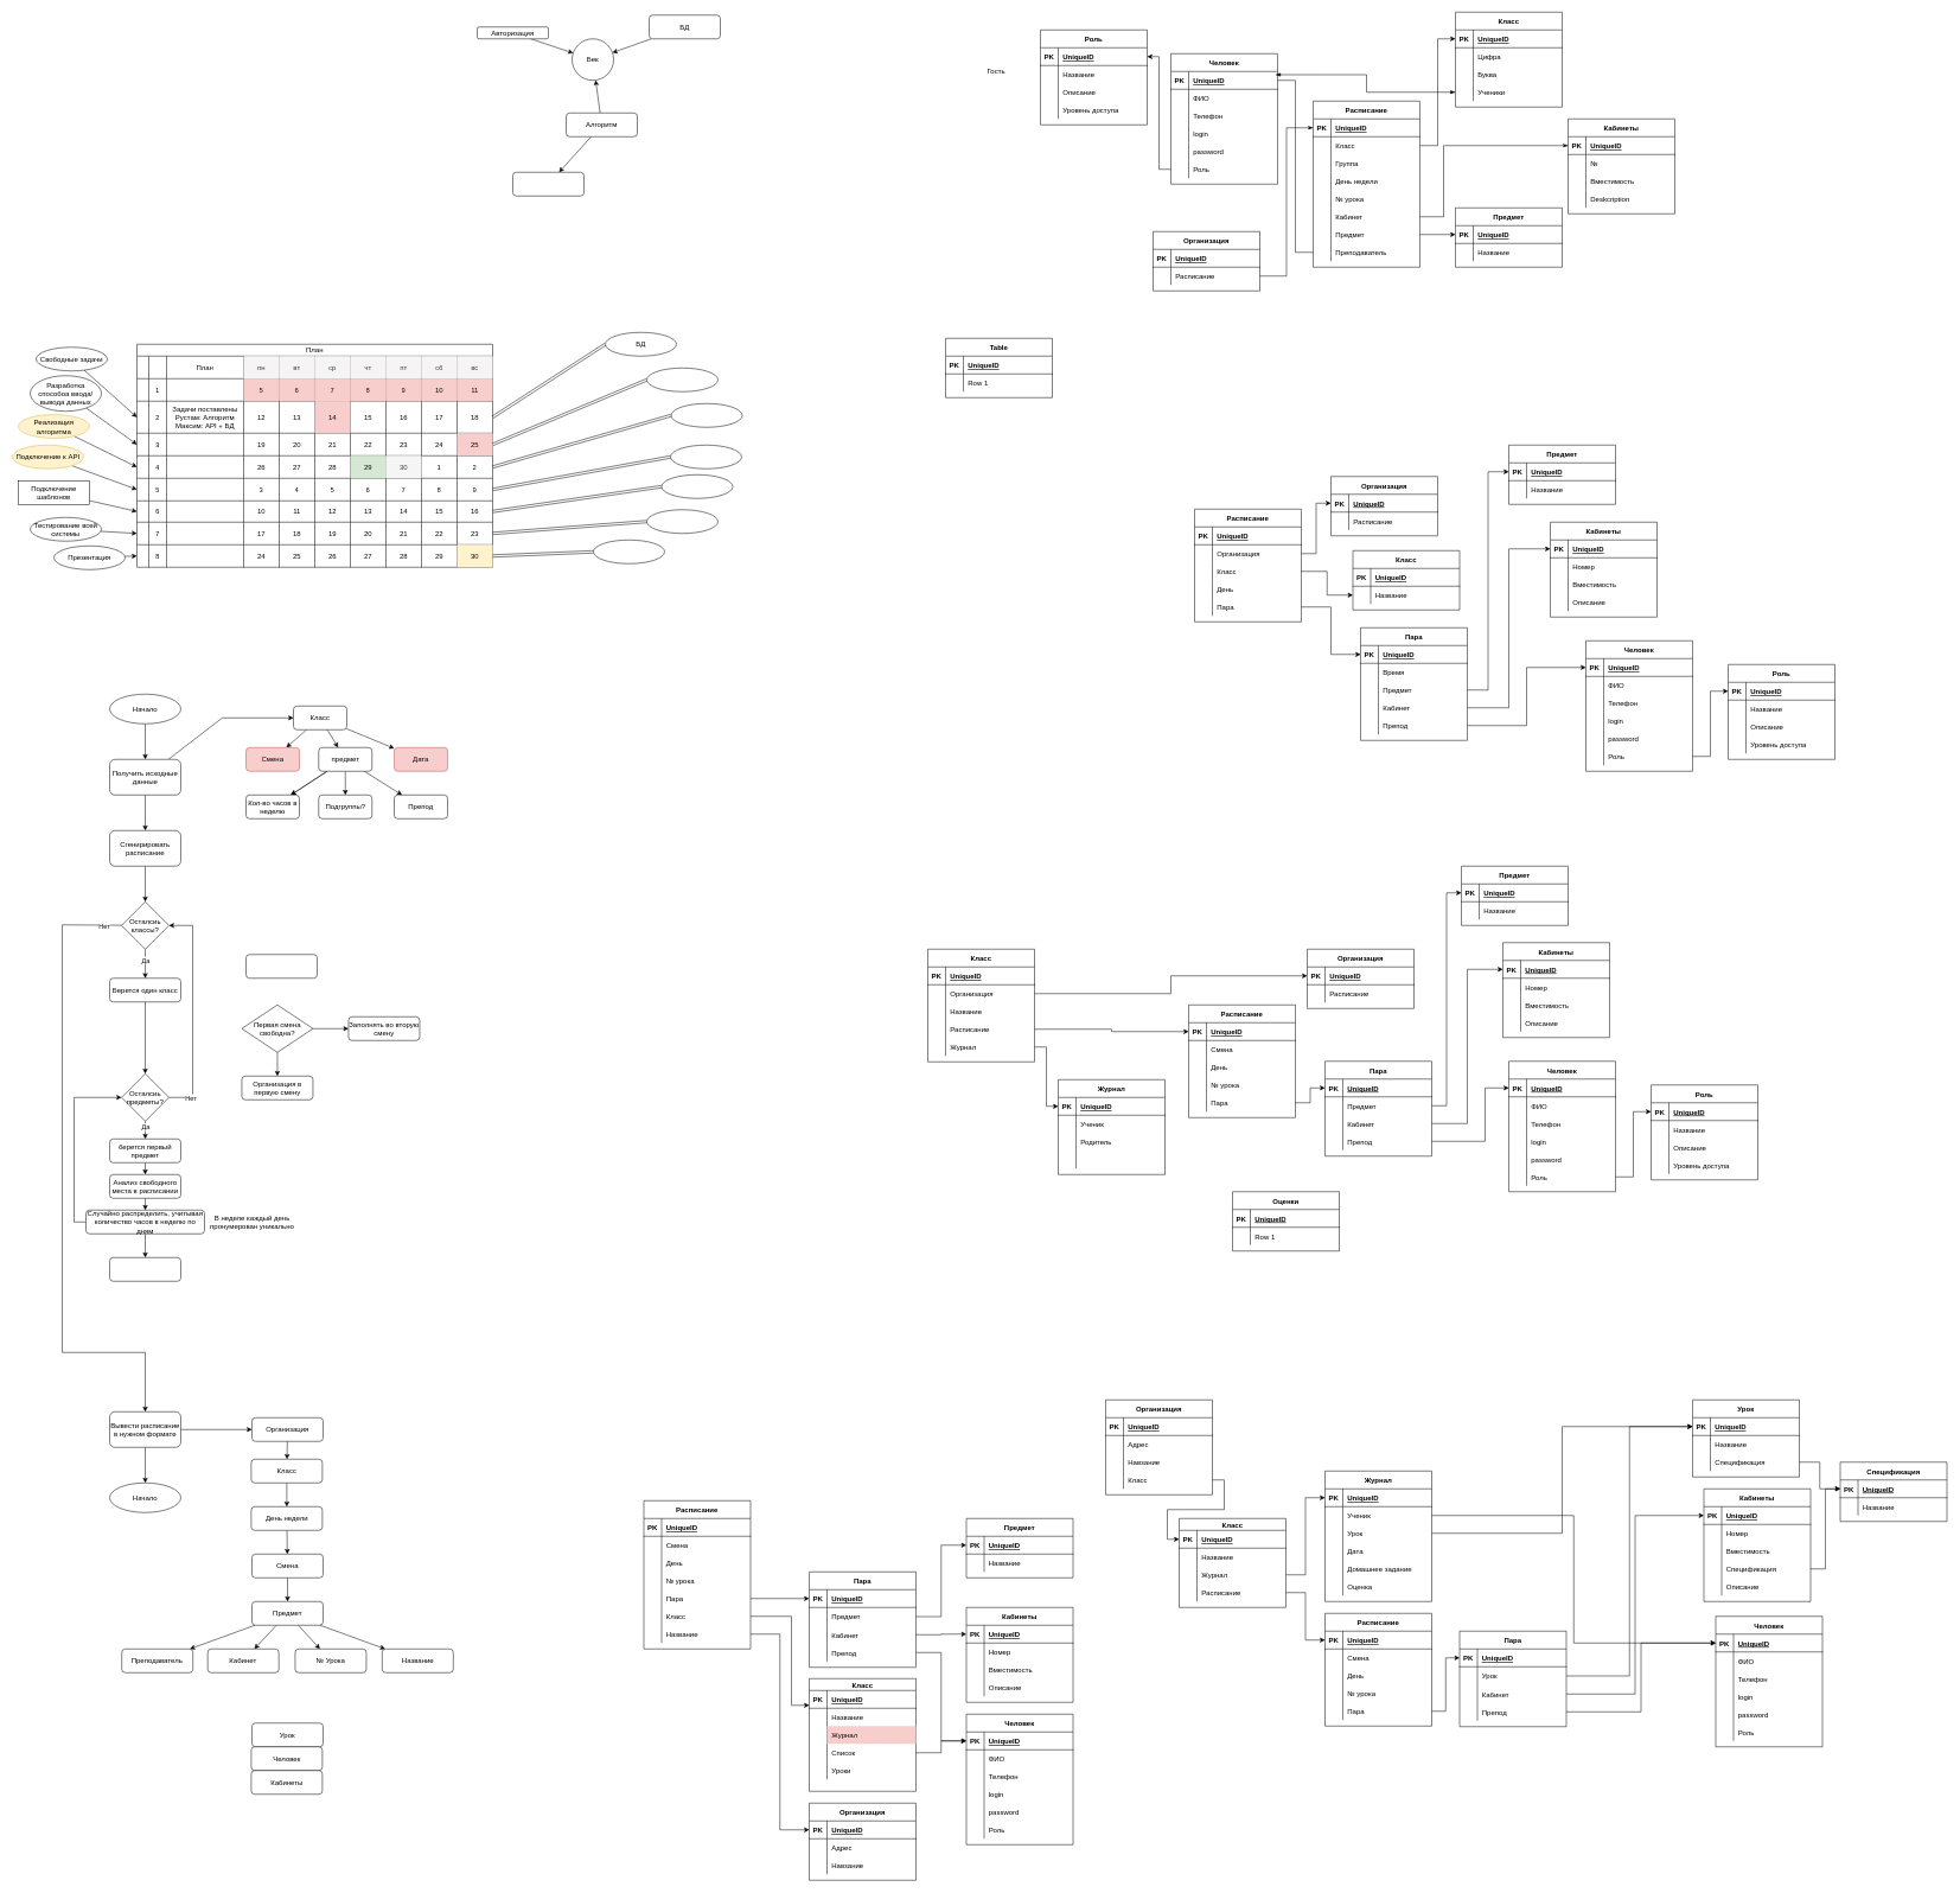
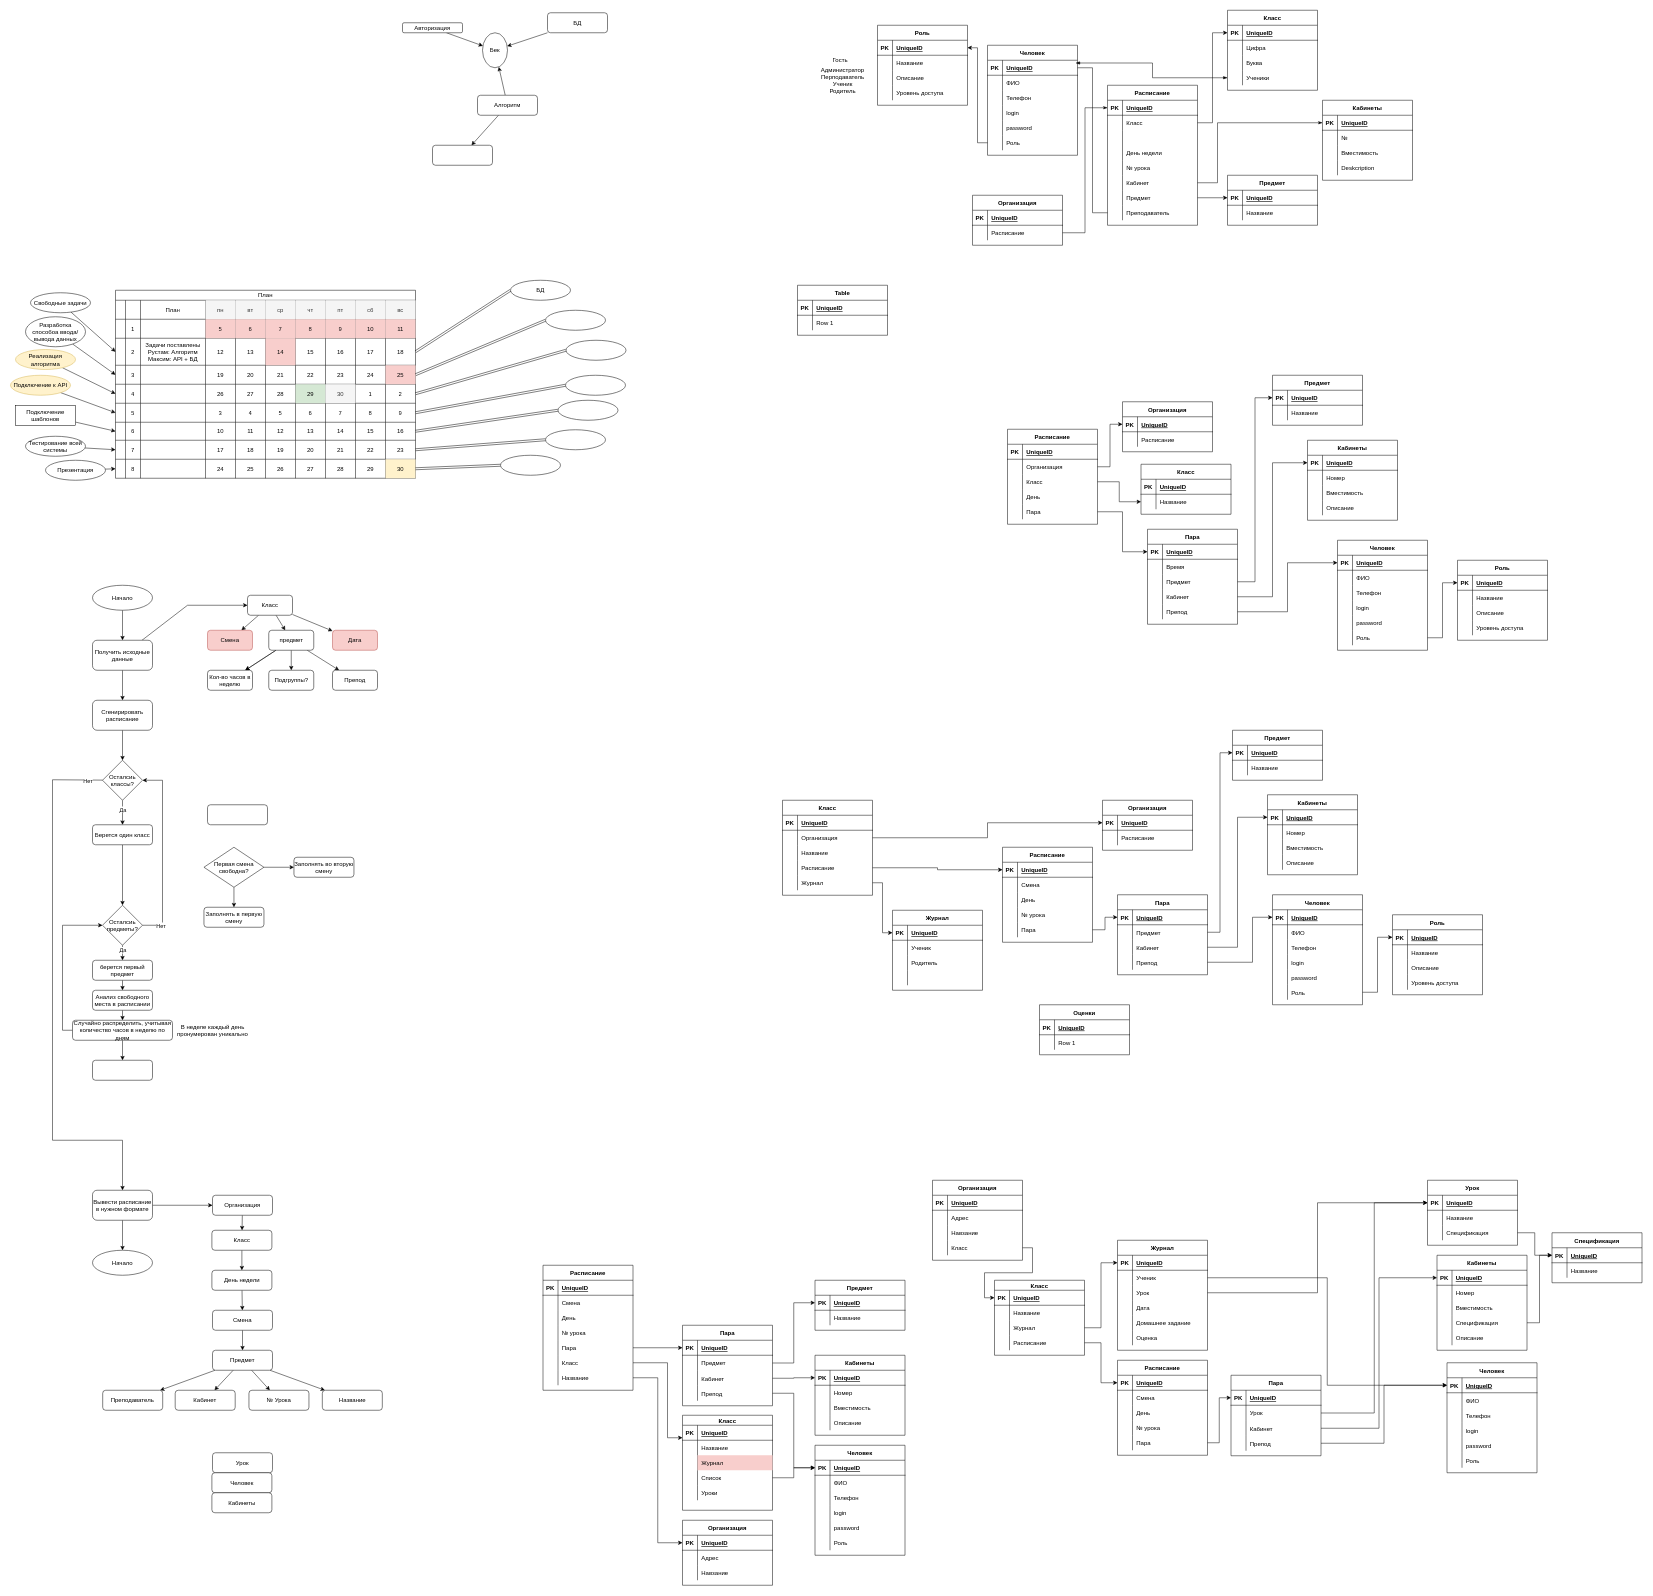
- <mxCell id="115" value="Бек" style="ellipse;whiteSpace=wrap;html=1;aspect=fixed;" parent="1" vertex="1"><mxGeometry x="964" y="65" width="70" height="70" as="geometry" /></mxCell>
+ <mxCell id="115" value="Бек" style="ellipse;whiteSpace=wrap;html=1;aspect=fixed;" parent="1" vertex="1"><mxGeometry x="964" y="65" width="50" height="70" as="geometry" /></mxCell>
+ <mxCell id="74" value="Администратор&lt;br&gt;Перподаватель&lt;br&gt;Ученик&lt;br&gt;Родитель" style="text;html=1;align=center;verticalAlign=middle;resizable=0;points=[];autosize=1;" parent="1" vertex="1"><mxGeometry x="1634" y="130" width="100" height="60" as="geometry" /></mxCell>
- <mxCell id="51" value="Группа" style="shape=partialRectangle;connectable=0;fillColor=none;top=0;left=0;bottom=0;right=0;align=left;spacingLeft=6;overflow=hidden;" parent="49" vertex="1"><mxGeometry x="30" width="150" height="30" as="geometry" /></mxCell>
- <mxCell id="305" value="Организация в первую смену" style="rounded=1;whiteSpace=wrap;html=1;" parent="1" vertex="1"><mxGeometry x="406.88" y="1814" width="120" height="40" as="geometry" /></mxCell>
+ <mxCell id="305" value="Заполнять в первую смену" style="rounded=1;whiteSpace=wrap;html=1;" parent="1" vertex="1"><mxGeometry x="406.88" y="1814" width="120" height="40" as="geometry" /></mxCell>
